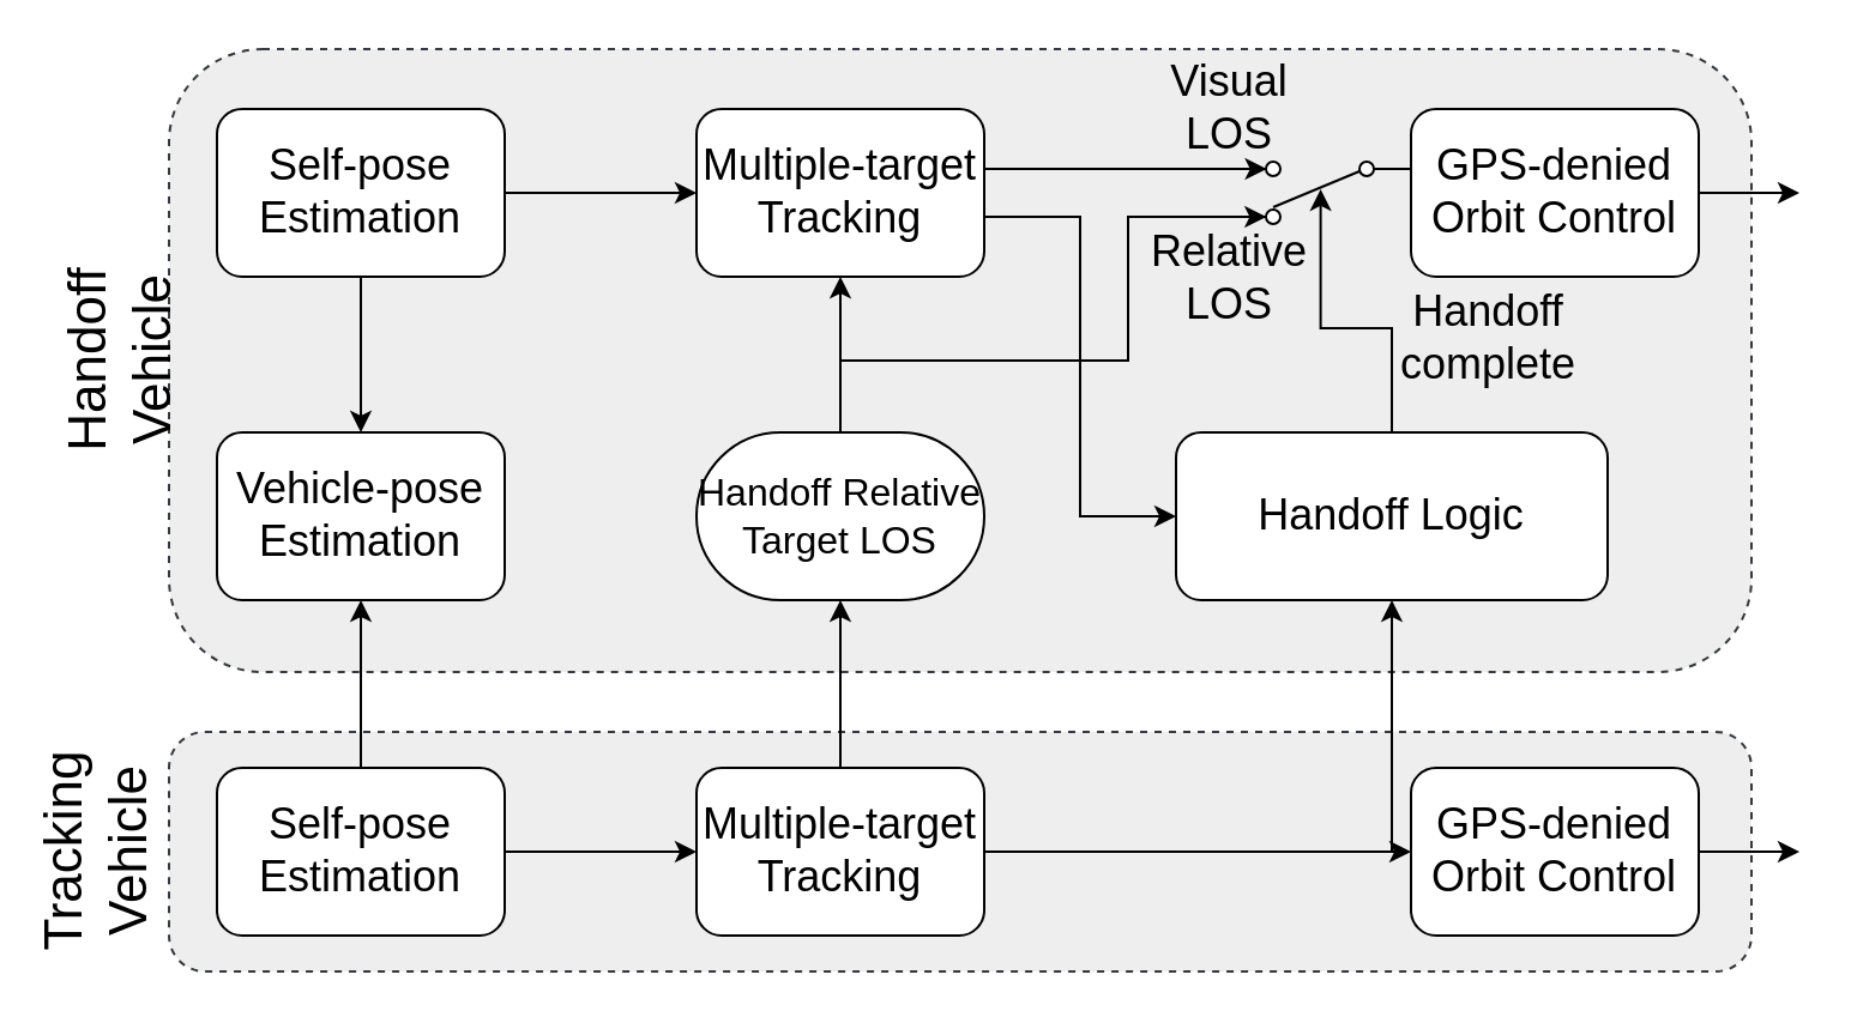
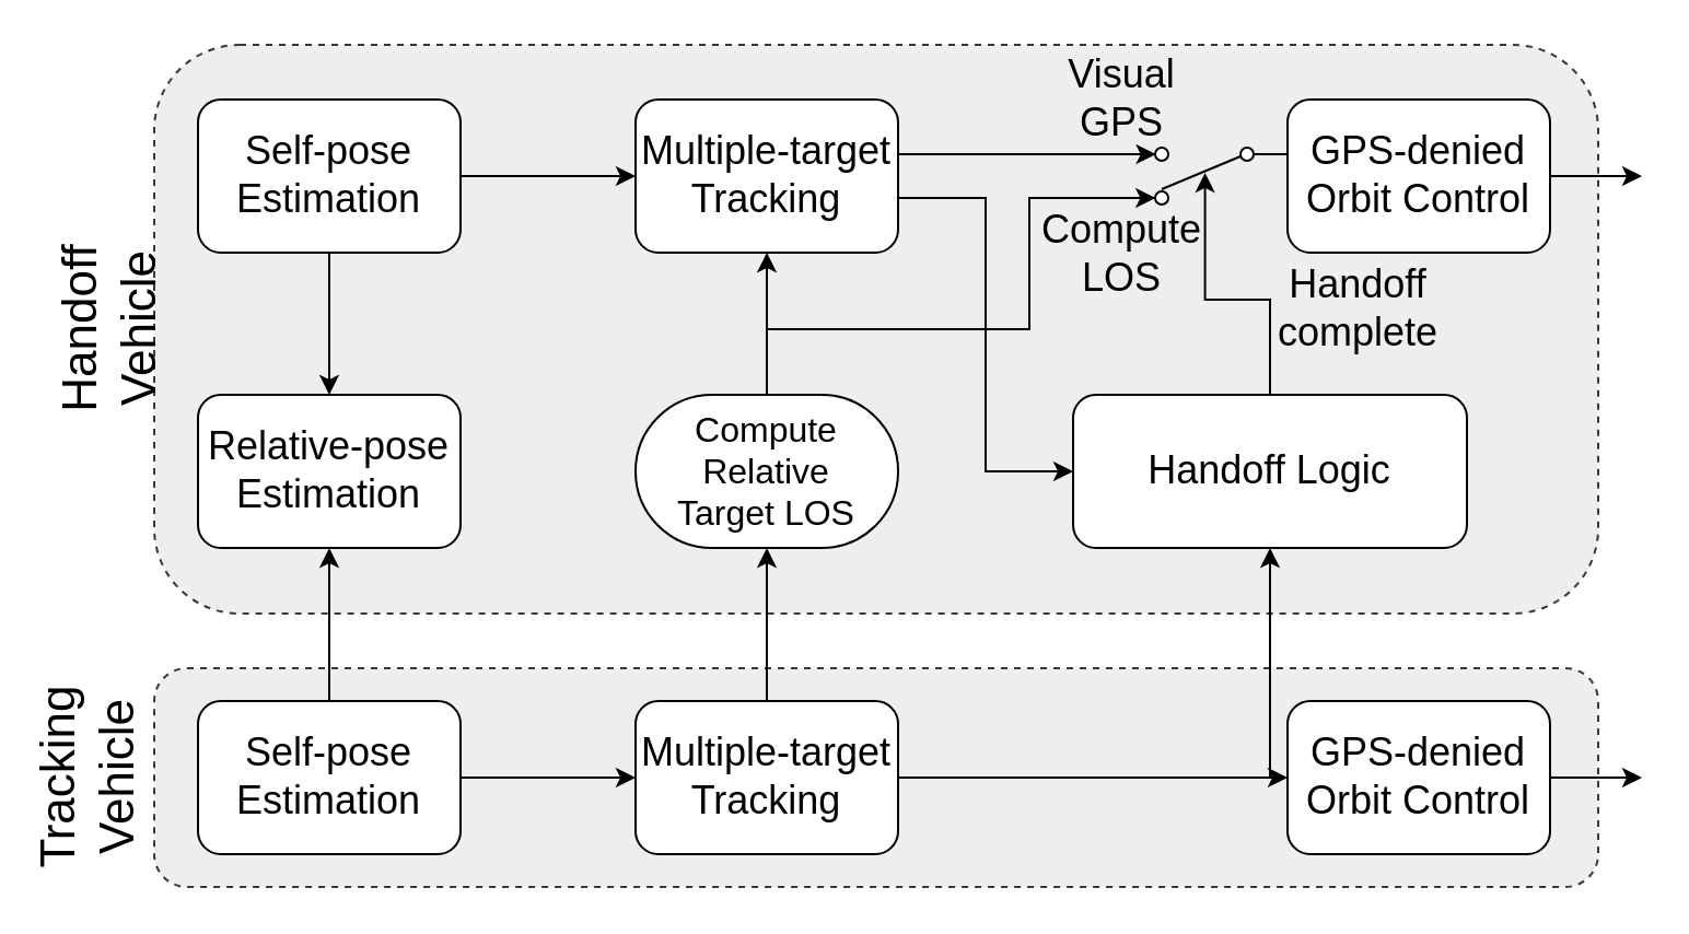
- <mxCell id="30" value="&lt;font style=&quot;font-size: 18px&quot;&gt;Visual LOS&lt;/font&gt;" style="text;html=1;strokeColor=none;fillColor=none;align=center;verticalAlign=middle;whiteSpace=wrap;rounded=0;dashed=1;labelBackgroundColor=none;fontFamily=Helvetica;fontSize=15;" parent="1" vertex="1"><mxGeometry x="489" y="35" width="47" height="20" as="geometry" /></mxCell>
+ <mxCell id="30" value="&lt;font style=&quot;font-size: 18px&quot;&gt;Visual GPS&lt;/font&gt;" style="text;html=1;strokeColor=none;fillColor=none;align=center;verticalAlign=middle;whiteSpace=wrap;rounded=0;dashed=1;labelBackgroundColor=none;fontFamily=Helvetica;fontSize=15;" parent="1" vertex="1"><mxGeometry x="489" y="35" width="47" height="20" as="geometry" /></mxCell>
- <mxCell id="31" value="&lt;font style=&quot;font-size: 18px&quot;&gt;Relative&lt;br&gt;LOS&lt;/font&gt;" style="text;html=1;strokeColor=none;fillColor=none;align=center;verticalAlign=middle;whiteSpace=wrap;rounded=0;dashed=1;labelBackgroundColor=none;fontFamily=Helvetica;fontSize=15;" parent="1" vertex="1"><mxGeometry x="489" y="106" width="47" height="20" as="geometry" /></mxCell>
+ <mxCell id="31" value="&lt;font style=&quot;font-size: 18px&quot;&gt;Compute&lt;br&gt;LOS&lt;/font&gt;" style="text;html=1;strokeColor=none;fillColor=none;align=center;verticalAlign=middle;whiteSpace=wrap;rounded=0;dashed=1;labelBackgroundColor=none;fontFamily=Helvetica;fontSize=15;" parent="1" vertex="1"><mxGeometry x="489" y="106" width="47" height="20" as="geometry" /></mxCell>
- <mxCell id="7" value="Vehicle-pose&lt;br style=&quot;font-size: 18px;&quot;&gt;Estimation&lt;br style=&quot;font-size: 18px;&quot;&gt;" style="rounded=1;whiteSpace=wrap;html=1;fontSize=18;fontStyle=0;fontFamily=Helvetica;" parent="1" vertex="1"><mxGeometry x="90" y="180" width="120" height="70" as="geometry" /></mxCell>
+ <mxCell id="7" value="Relative-pose&lt;br style=&quot;font-size: 18px;&quot;&gt;Estimation&lt;br style=&quot;font-size: 18px;&quot;&gt;" style="rounded=1;whiteSpace=wrap;html=1;fontSize=18;fontStyle=0;fontFamily=Helvetica;" parent="1" vertex="1"><mxGeometry x="90" y="180" width="120" height="70" as="geometry" /></mxCell>
- <mxCell id="10" value="Handoff Relative&lt;br style=&quot;font-size: 16px;&quot;&gt;Target LOS&lt;br style=&quot;font-size: 16px;&quot;&gt;" style="rounded=1;whiteSpace=wrap;html=1;fontSize=16;fontStyle=0;fontFamily=Helvetica;arcSize=50;" parent="1" vertex="1"><mxGeometry x="290" y="180" width="120" height="70" as="geometry" /></mxCell>
+ <mxCell id="10" value="Compute Relative&lt;br style=&quot;font-size: 16px;&quot;&gt;Target LOS&lt;br style=&quot;font-size: 16px;&quot;&gt;" style="rounded=1;whiteSpace=wrap;html=1;fontSize=16;fontStyle=0;fontFamily=Helvetica;arcSize=50;" parent="1" vertex="1"><mxGeometry x="290" y="180" width="120" height="70" as="geometry" /></mxCell>
